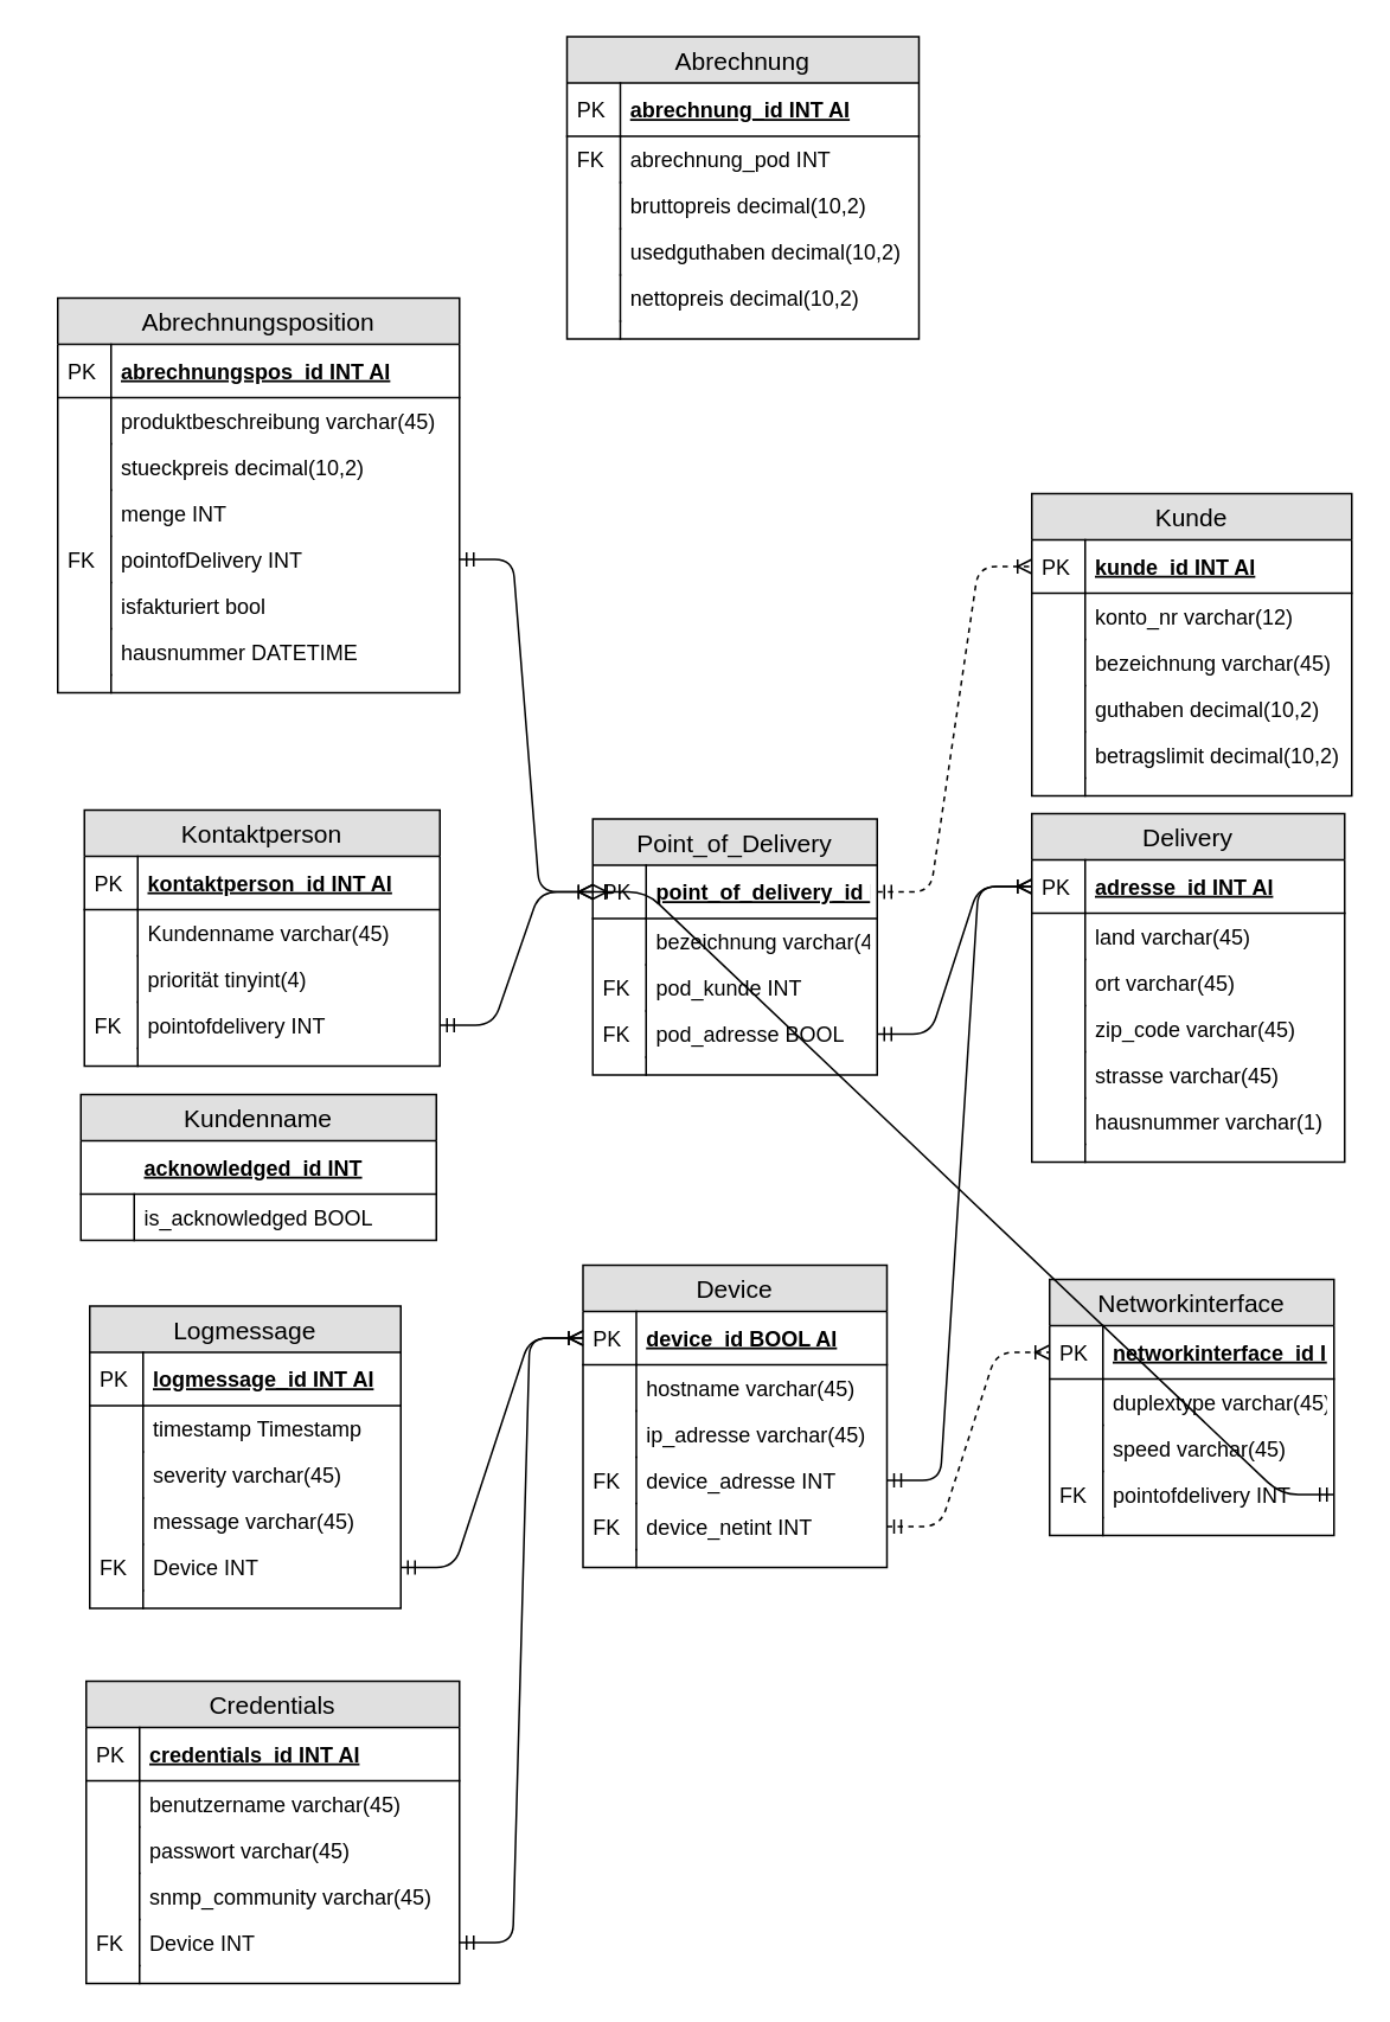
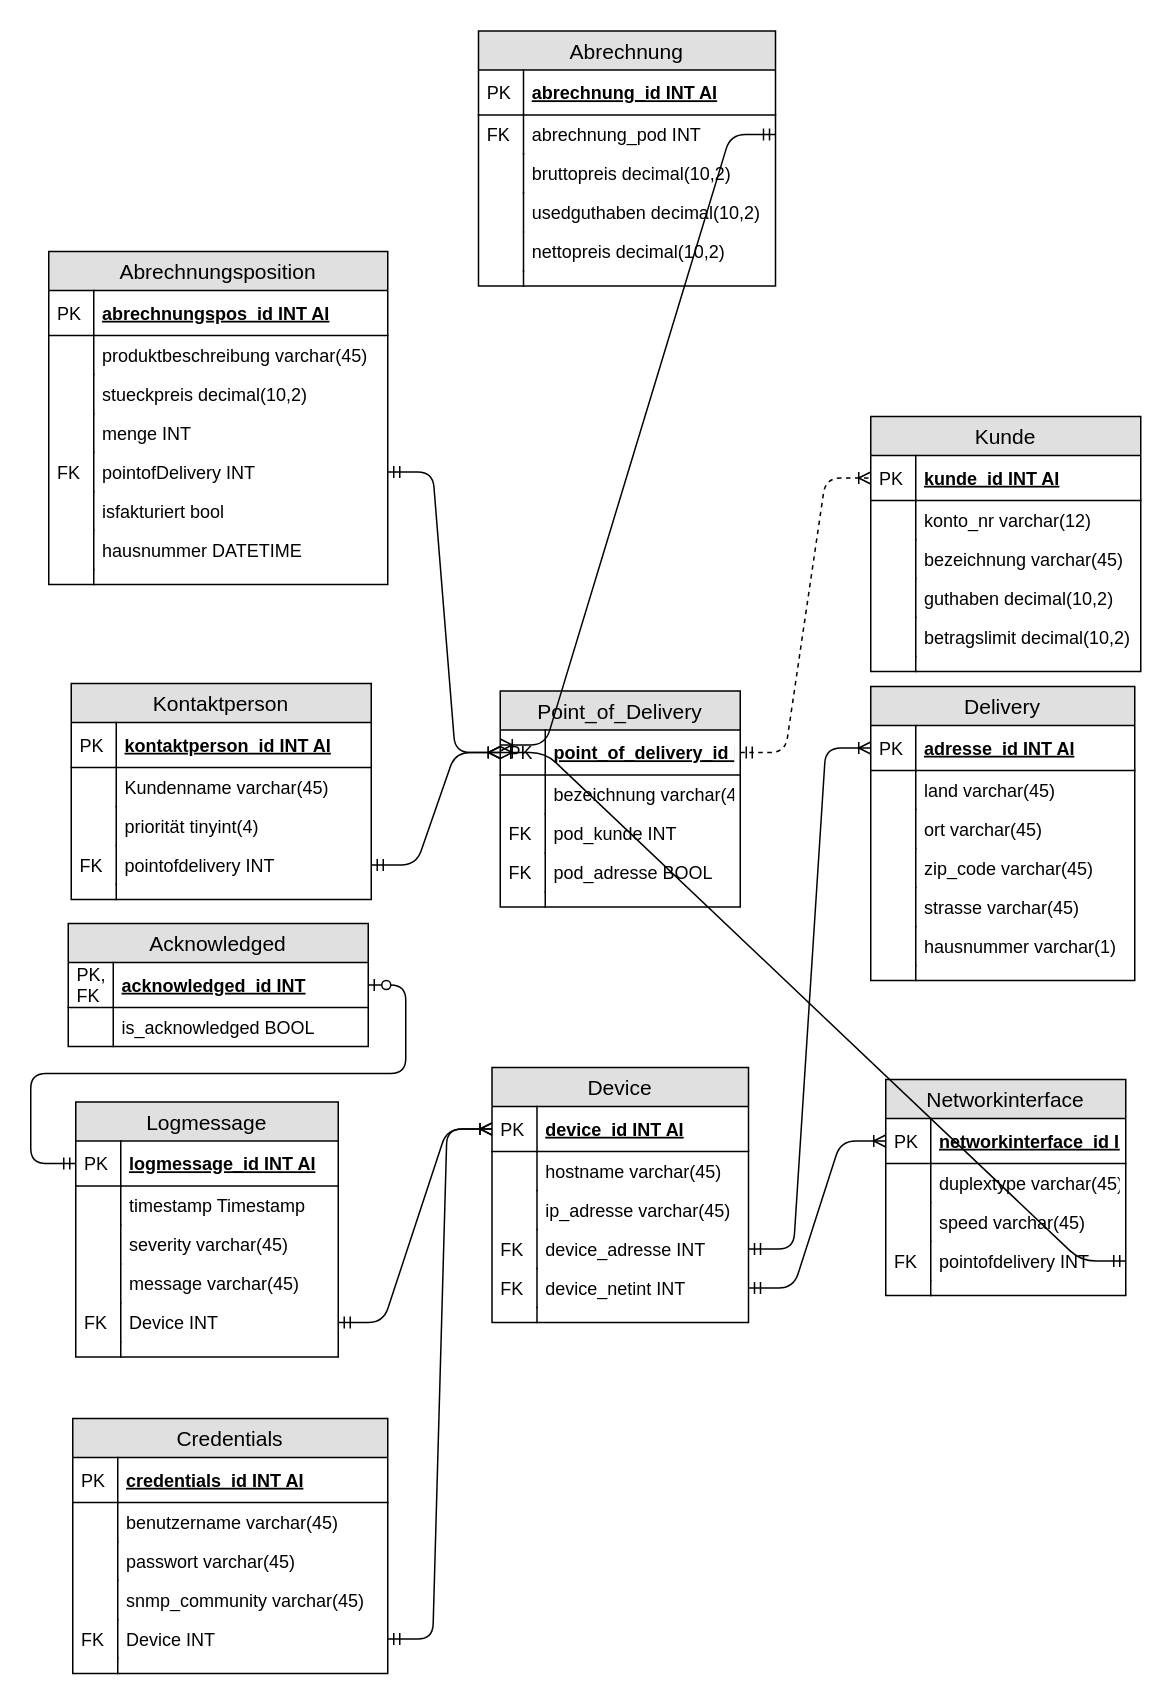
+ <mxCell id="140" value="" style="edgeStyle=entityRelationEdgeStyle;fontSize=12;html=1;endArrow=ERoneToMany;startArrow=ERmandOne;strokeColor=#000000;exitX=1;exitY=0.5;exitDx=0;exitDy=0;entryX=0;entryY=0.25;entryDx=0;entryDy=0;movable=1;orthogonalLoop=0;" parent="1" source="5" target="121" edge="1"><mxGeometry width="100" height="100" relative="1" as="geometry"><mxPoint x="410" y="315" as="sourcePoint" /><mxPoint x="420" y="385" as="targetPoint" /></mxGeometry></mxCell>
- <mxCell id="132" value="" style="edgeStyle=entityRelationEdgeStyle;fontSize=12;html=1;endArrow=ERoneToMany;startArrow=ERmandOne;strokeColor=#000000;exitX=1;exitY=0.5;exitDx=0;exitDy=0;entryX=0;entryY=0.5;entryDx=0;entryDy=0;" parent="1" source="128" target="33" edge="1"><mxGeometry width="100" height="100" relative="1" as="geometry"><mxPoint x="420" y="805" as="sourcePoint" /><mxPoint x="520" y="705" as="targetPoint" /></mxGeometry></mxCell>
- <mxCell id="142" value="Kundenname" style="swimlane;fontStyle=0;childLayout=stackLayout;horizontal=1;startSize=26;fillColor=#e0e0e0;horizontalStack=0;resizeParent=1;resizeParentMax=0;resizeLast=0;collapsible=1;marginBottom=0;swimlaneFillColor=#ffffff;align=center;fontSize=14;" vertex="1" parent="1"><mxGeometry x="45" y="615" width="200" height="82" as="geometry" /></mxCell>
+ <mxCell id="142" value="Acknowledged" style="swimlane;fontStyle=0;childLayout=stackLayout;horizontal=1;startSize=26;fillColor=#e0e0e0;horizontalStack=0;resizeParent=1;resizeParentMax=0;resizeLast=0;collapsible=1;marginBottom=0;swimlaneFillColor=#ffffff;align=center;fontSize=14;" vertex="1" parent="1"><mxGeometry x="45" y="615" width="200" height="82" as="geometry" /></mxCell>
+ <mxCell id="144" value="PK,&#10;FK" style="shape=partialRectangle;top=0;left=0;bottom=0;fillColor=none;align=left;verticalAlign=middle;spacingLeft=4;spacingRight=4;overflow=hidden;rotatable=0;points=[];portConstraint=eastwest;part=1;fontSize=12;" vertex="1" connectable="0" parent="143"><mxGeometry width="30" height="30" as="geometry" /></mxCell>
+ <mxCell id="147" value="" style="endArrow=ERzeroToOne;html=1;exitX=0;exitY=0.5;exitDx=0;exitDy=0;entryX=1;entryY=0.5;entryDx=0;entryDy=0;endFill=1;startArrow=ERmandOne;startFill=0;" edge="1" parent="1" source="98" target="143"><mxGeometry width="50" height="50" relative="1" as="geometry"><mxPoint x="370" y="995" as="sourcePoint" /><mxPoint x="420" y="945" as="targetPoint" /><Array as="points"><mxPoint x="20" y="775" /><mxPoint x="20" y="715" /><mxPoint x="270" y="715" /><mxPoint x="270" y="656" /></Array></mxGeometry></mxCell>
- <mxCell id="61" value="device_id BOOL AI" style="shape=partialRectangle;top=0;left=0;right=0;bottom=1;align=left;verticalAlign=middle;fillColor=none;spacingLeft=34;spacingRight=4;overflow=hidden;rotatable=0;points=[[0,0.5],[1,0.5]];portConstraint=eastwest;dropTarget=0;fontStyle=5;fontSize=12;" parent="60" vertex="1"><mxGeometry y="26" width="171" height="30" as="geometry" /></mxCell>
+ <mxCell id="61" value="device_id INT AI" style="shape=partialRectangle;top=0;left=0;right=0;bottom=1;align=left;verticalAlign=middle;fillColor=none;spacingLeft=34;spacingRight=4;overflow=hidden;rotatable=0;points=[[0,0.5],[1,0.5]];portConstraint=eastwest;dropTarget=0;fontStyle=5;fontSize=12;" parent="60" vertex="1"><mxGeometry y="26" width="171" height="30" as="geometry" /></mxCell>
- <mxCell id="135" value="" style="edgeStyle=entityRelationEdgeStyle;fontSize=12;html=1;endArrow=ERoneToMany;startArrow=ERmandOne;strokeColor=#000000;exitX=1;exitY=0.5;exitDx=0;exitDy=0;entryX=0;entryY=0.5;entryDx=0;entryDy=0;dashed=1;" parent="1" source="69" target="111" edge="1"><mxGeometry width="100" height="100" relative="1" as="geometry"><mxPoint x="180" y="725" as="sourcePoint" /><mxPoint x="280" y="625" as="targetPoint" /></mxGeometry></mxCell>
+ <mxCell id="135" value="" style="edgeStyle=entityRelationEdgeStyle;fontSize=12;html=1;endArrow=ERoneToMany;startArrow=ERmandOne;strokeColor=#000000;exitX=1;exitY=0.5;exitDx=0;exitDy=0;entryX=0;entryY=0.5;entryDx=0;entryDy=0;" parent="1" source="69" target="111" edge="1"><mxGeometry width="100" height="100" relative="1" as="geometry"><mxPoint x="180" y="725" as="sourcePoint" /><mxPoint x="280" y="625" as="targetPoint" /></mxGeometry></mxCell>
